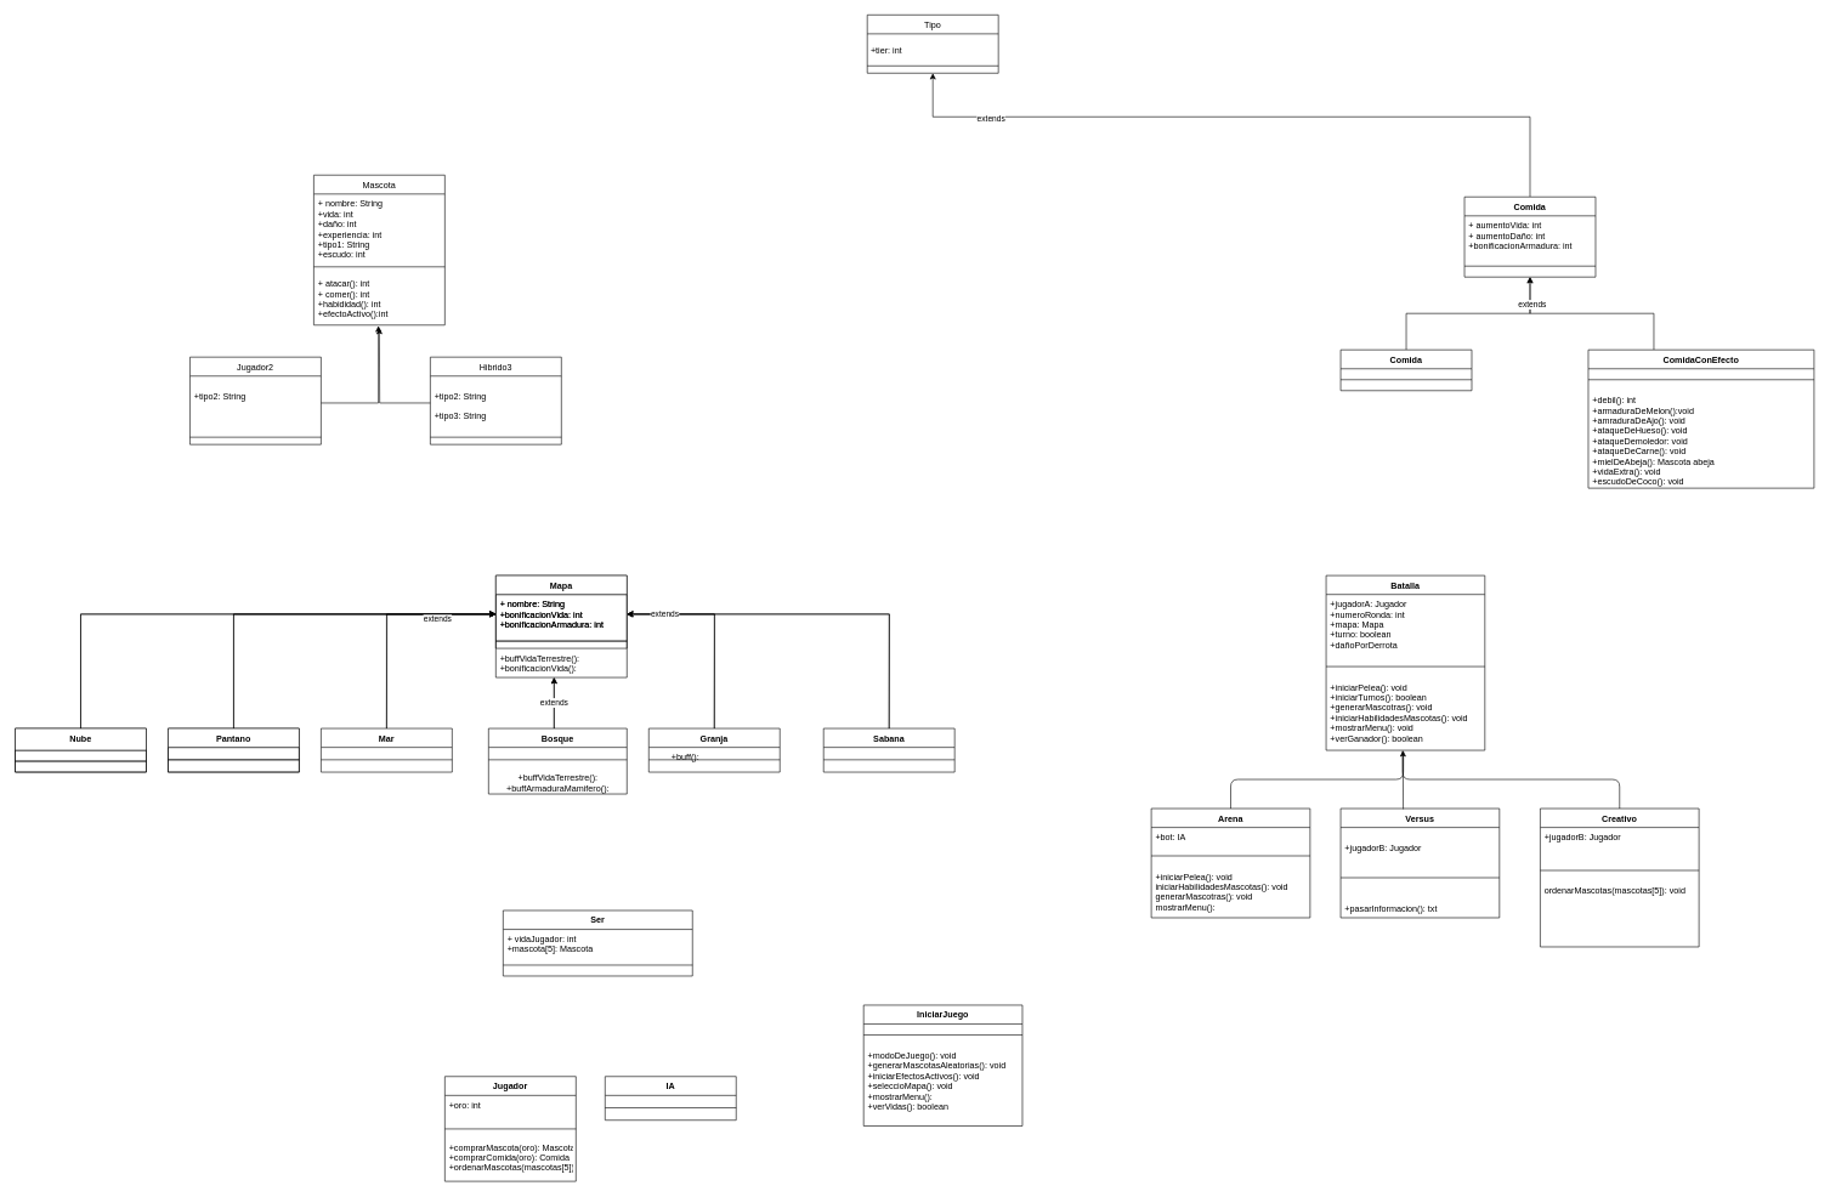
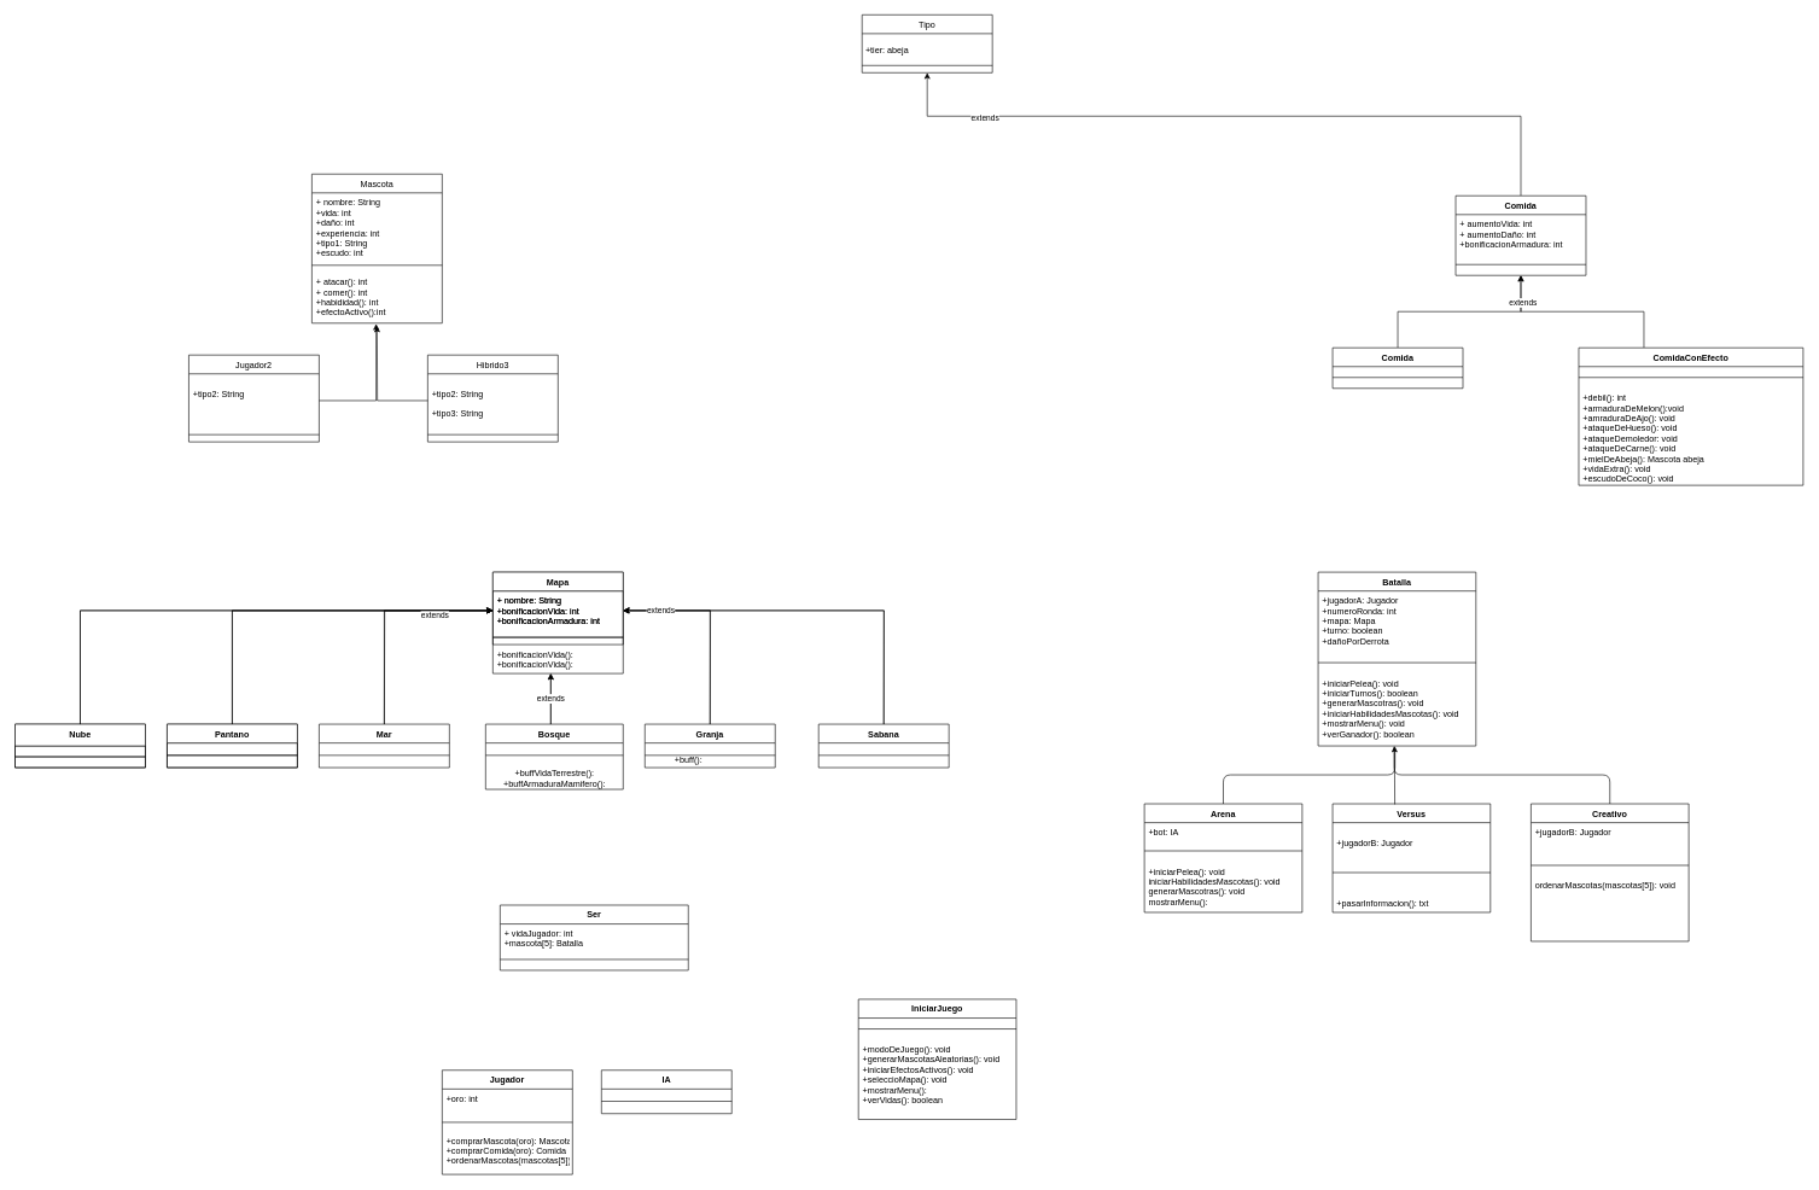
- <mxCell id="12" value="&lt;h1&gt;&lt;span style=&quot;font-size: 12px ; font-weight: 400&quot;&gt;+tier: int&lt;/span&gt;&lt;/h1&gt;" style="text;html=1;strokeColor=none;fillColor=none;spacing=5;spacingTop=-20;whiteSpace=wrap;overflow=hidden;rounded=0;" parent="11" vertex="1"><mxGeometry y="26" width="180" height="34" as="geometry" /></mxCell>
+ <mxCell id="12" value="&lt;h1&gt;&lt;span style=&quot;font-size: 12px ; font-weight: 400&quot;&gt;+tier: abeja&lt;/span&gt;&lt;/h1&gt;" style="text;html=1;strokeColor=none;fillColor=none;spacing=5;spacingTop=-20;whiteSpace=wrap;overflow=hidden;rounded=0;" parent="11" vertex="1"><mxGeometry y="26" width="180" height="34" as="geometry" /></mxCell>
- <mxCell id="17" value="+buffVidaTerrestre():&#10;+bonificacionVida():" style="text;strokeColor=none;fillColor=none;align=left;verticalAlign=top;spacingLeft=4;spacingRight=4;overflow=hidden;rotatable=0;points=[[0,0.5],[1,0.5]];portConstraint=eastwest;" parent="14" vertex="1"><mxGeometry y="100" width="180" height="40" as="geometry" /></mxCell>
+ <mxCell id="17" value="+bonificacionVida():&#10;+bonificacionVida():" style="text;strokeColor=none;fillColor=none;align=left;verticalAlign=top;spacingLeft=4;spacingRight=4;overflow=hidden;rotatable=0;points=[[0,0.5],[1,0.5]];portConstraint=eastwest;" parent="14" vertex="1"><mxGeometry y="100" width="180" height="40" as="geometry" /></mxCell>
- <mxCell id="39" value="+buff():" style="text;html=1;align=center;verticalAlign=middle;resizable=0;points=[];autosize=1;" parent="1" vertex="1"><mxGeometry x="915" y="1030" width="50" height="20" as="geometry" /></mxCell>
+ <mxCell id="39" value="+buff():" style="text;html=1;align=center;verticalAlign=middle;resizable=0;points=[];autosize=1;" parent="1" vertex="1"><mxGeometry x="925" y="1040" width="50" height="20" as="geometry" /></mxCell>
- <mxCell id="65" value="+ vidaJugador: int&#10;+mascota[5]: Mascota" style="text;strokeColor=none;fillColor=none;align=left;verticalAlign=top;spacingLeft=4;spacingRight=4;overflow=hidden;rotatable=0;points=[[0,0.5],[1,0.5]];portConstraint=eastwest;" parent="64" vertex="1"><mxGeometry y="26" width="260" height="34" as="geometry" /></mxCell>
+ <mxCell id="65" value="+ vidaJugador: int&#10;+mascota[5]: Batalla" style="text;strokeColor=none;fillColor=none;align=left;verticalAlign=top;spacingLeft=4;spacingRight=4;overflow=hidden;rotatable=0;points=[[0,0.5],[1,0.5]];portConstraint=eastwest;" parent="64" vertex="1"><mxGeometry y="26" width="260" height="34" as="geometry" /></mxCell>
